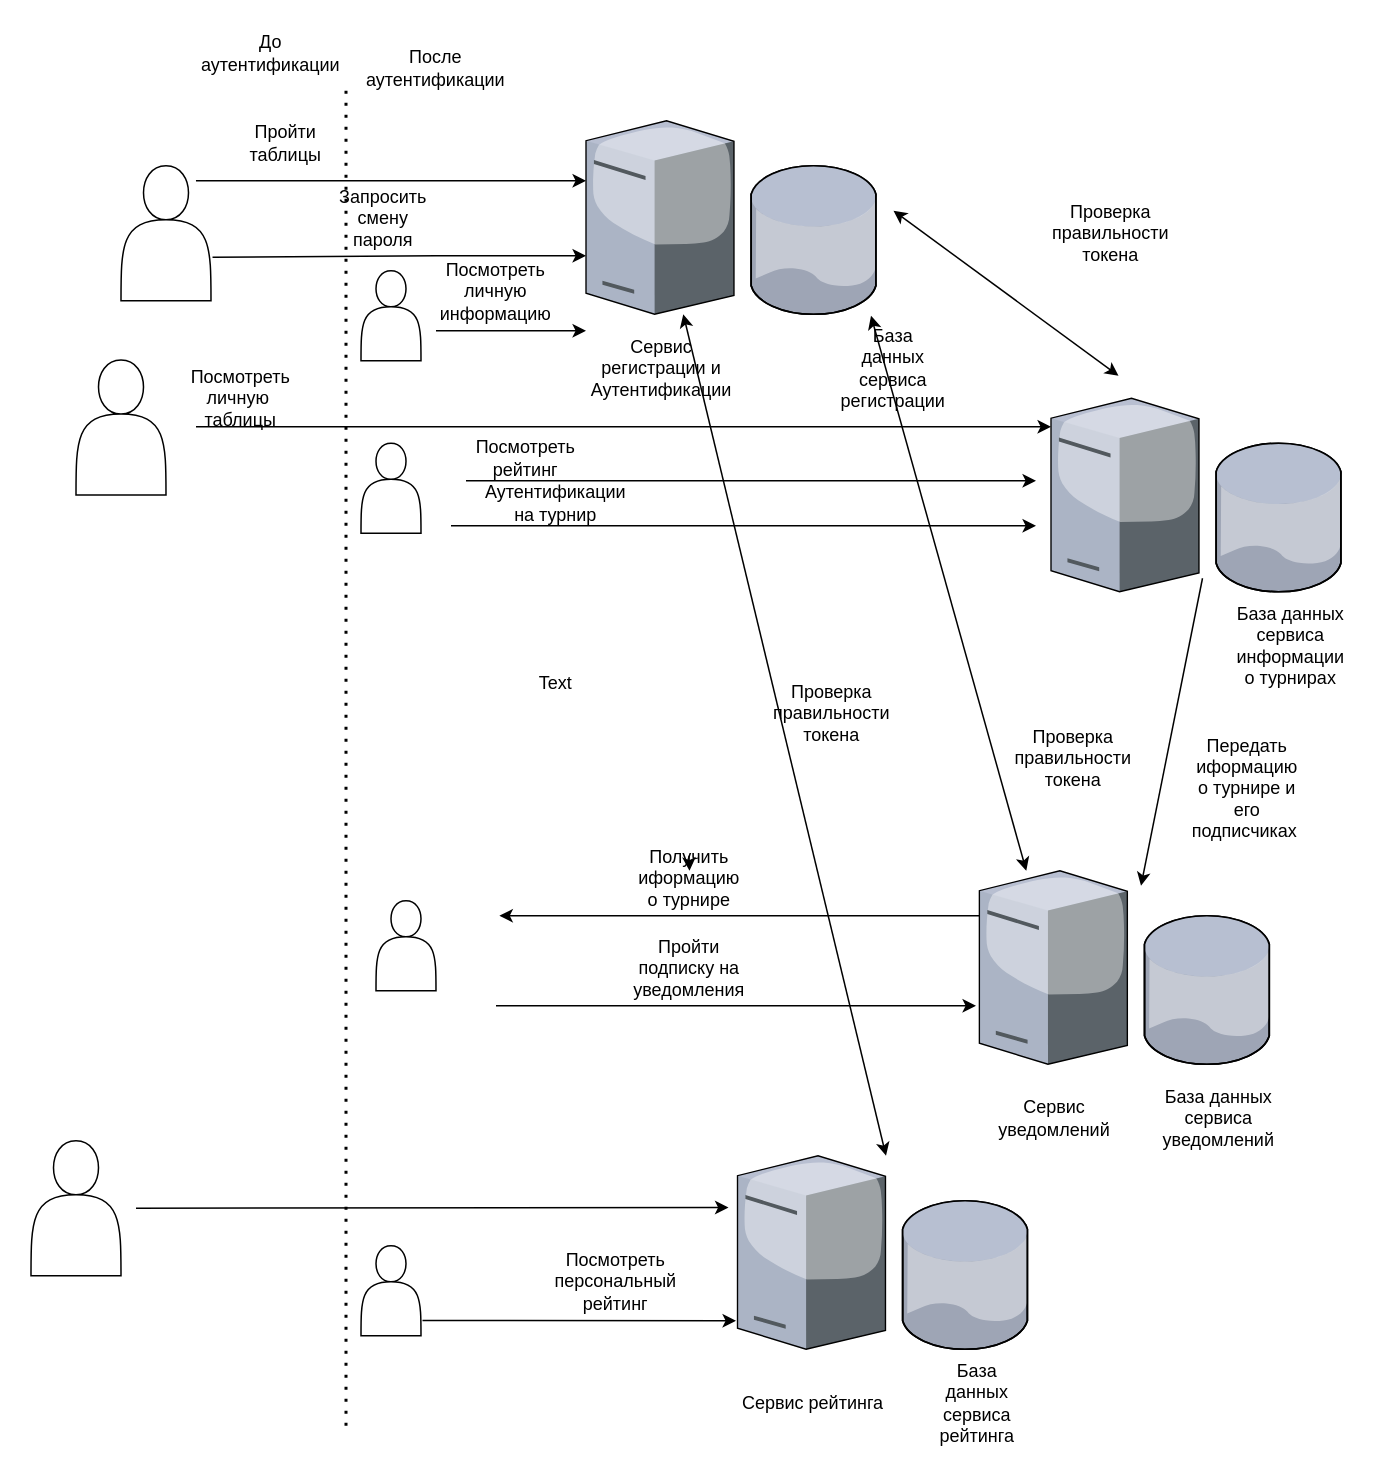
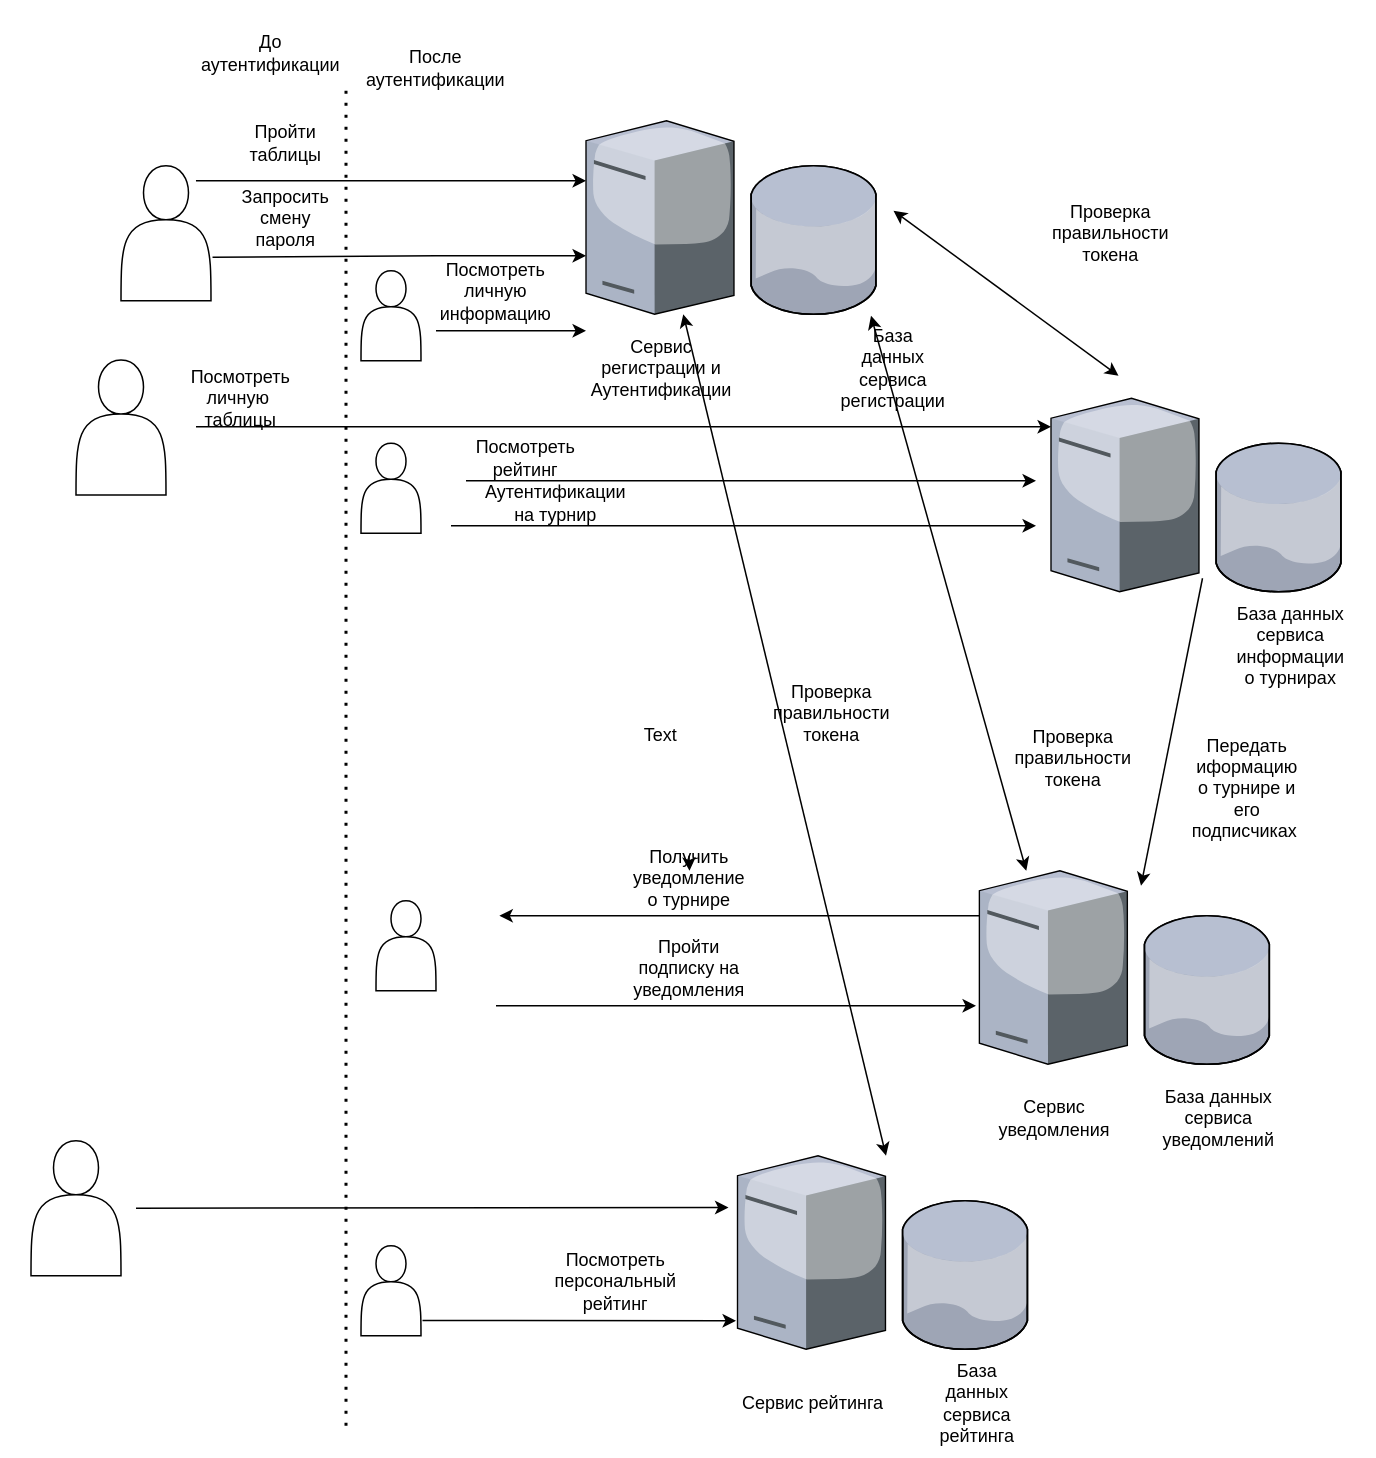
- <mxCell id="19" value="Запросить смену пароля&lt;br&gt;" style="text;html=1;strokeColor=none;fillColor=none;align=center;verticalAlign=middle;whiteSpace=wrap;rounded=0;" vertex="1" parent="1"><mxGeometry x="225" y="129.5" width="60" height="30" as="geometry" /></mxCell>
+ <mxCell id="19" value="Запросить смену пароля&lt;br&gt;" style="text;html=1;strokeColor=none;fillColor=none;align=center;verticalAlign=middle;whiteSpace=wrap;rounded=0;" vertex="1" parent="1"><mxGeometry x="160" y="129.5" width="60" height="30" as="geometry" /></mxCell>
- <mxCell id="39" value="Text" style="text;html=1;strokeColor=none;fillColor=none;align=center;verticalAlign=middle;whiteSpace=wrap;rounded=0;" vertex="1" parent="1"><mxGeometry x="340" y="440" width="60" height="30" as="geometry" /></mxCell>
+ <mxCell id="39" value="Text" style="text;html=1;strokeColor=none;fillColor=none;align=center;verticalAlign=middle;whiteSpace=wrap;rounded=0;" vertex="1" parent="1"><mxGeometry x="410" y="475" width="60" height="30" as="geometry" /></mxCell>
- <mxCell id="35" value="Получить иформацию о турнире&lt;br&gt;" style="text;html=1;strokeColor=none;fillColor=none;align=center;verticalAlign=middle;whiteSpace=wrap;rounded=0;" vertex="1" parent="1"><mxGeometry x="428.65" y="570" width="60" height="30" as="geometry" /></mxCell>
+ <mxCell id="35" value="Получить уведомление о турнире&lt;br&gt;" style="text;html=1;strokeColor=none;fillColor=none;align=center;verticalAlign=middle;whiteSpace=wrap;rounded=0;" vertex="1" parent="1"><mxGeometry x="428.65" y="570" width="60" height="30" as="geometry" /></mxCell>
- <mxCell id="11" value="Сервис уведомлений" style="text;html=1;strokeColor=none;fillColor=none;align=center;verticalAlign=middle;whiteSpace=wrap;rounded=0;" vertex="1" parent="1"><mxGeometry x="652.25" y="730" width="101" height="30" as="geometry" /></mxCell>
+ <mxCell id="11" value="Сервис уведомления" style="text;html=1;strokeColor=none;fillColor=none;align=center;verticalAlign=middle;whiteSpace=wrap;rounded=0;" vertex="1" parent="1"><mxGeometry x="652.25" y="730" width="101" height="30" as="geometry" /></mxCell>
